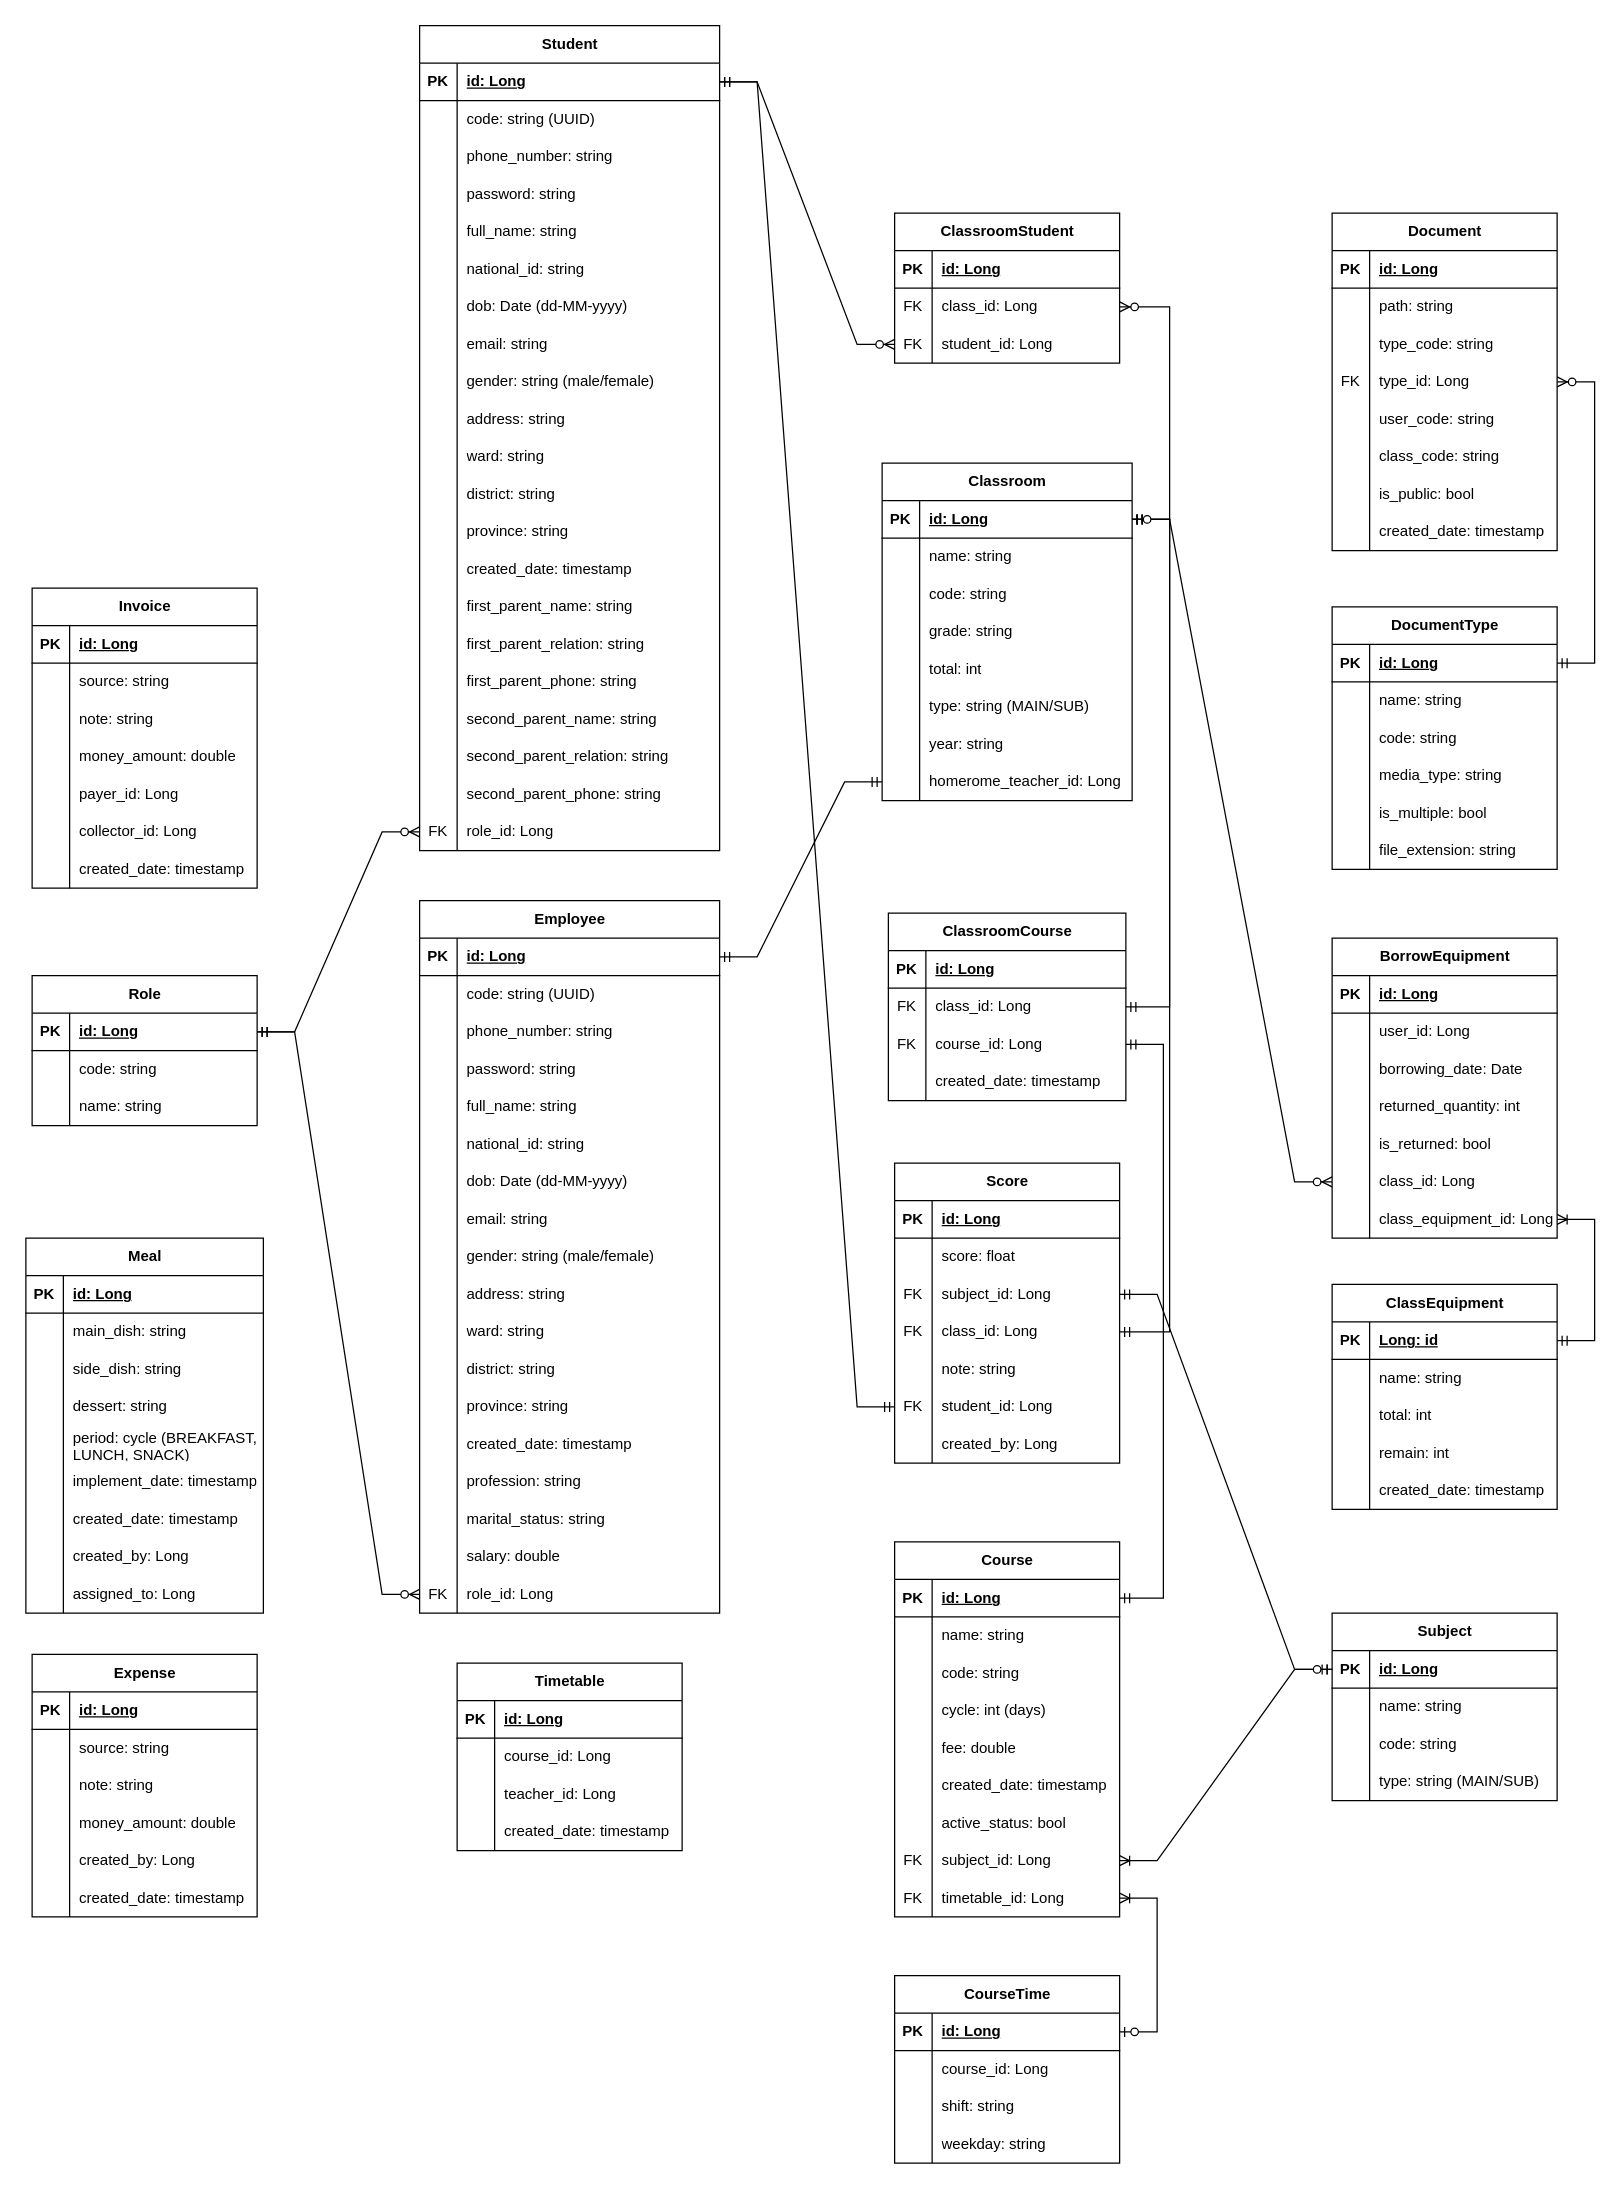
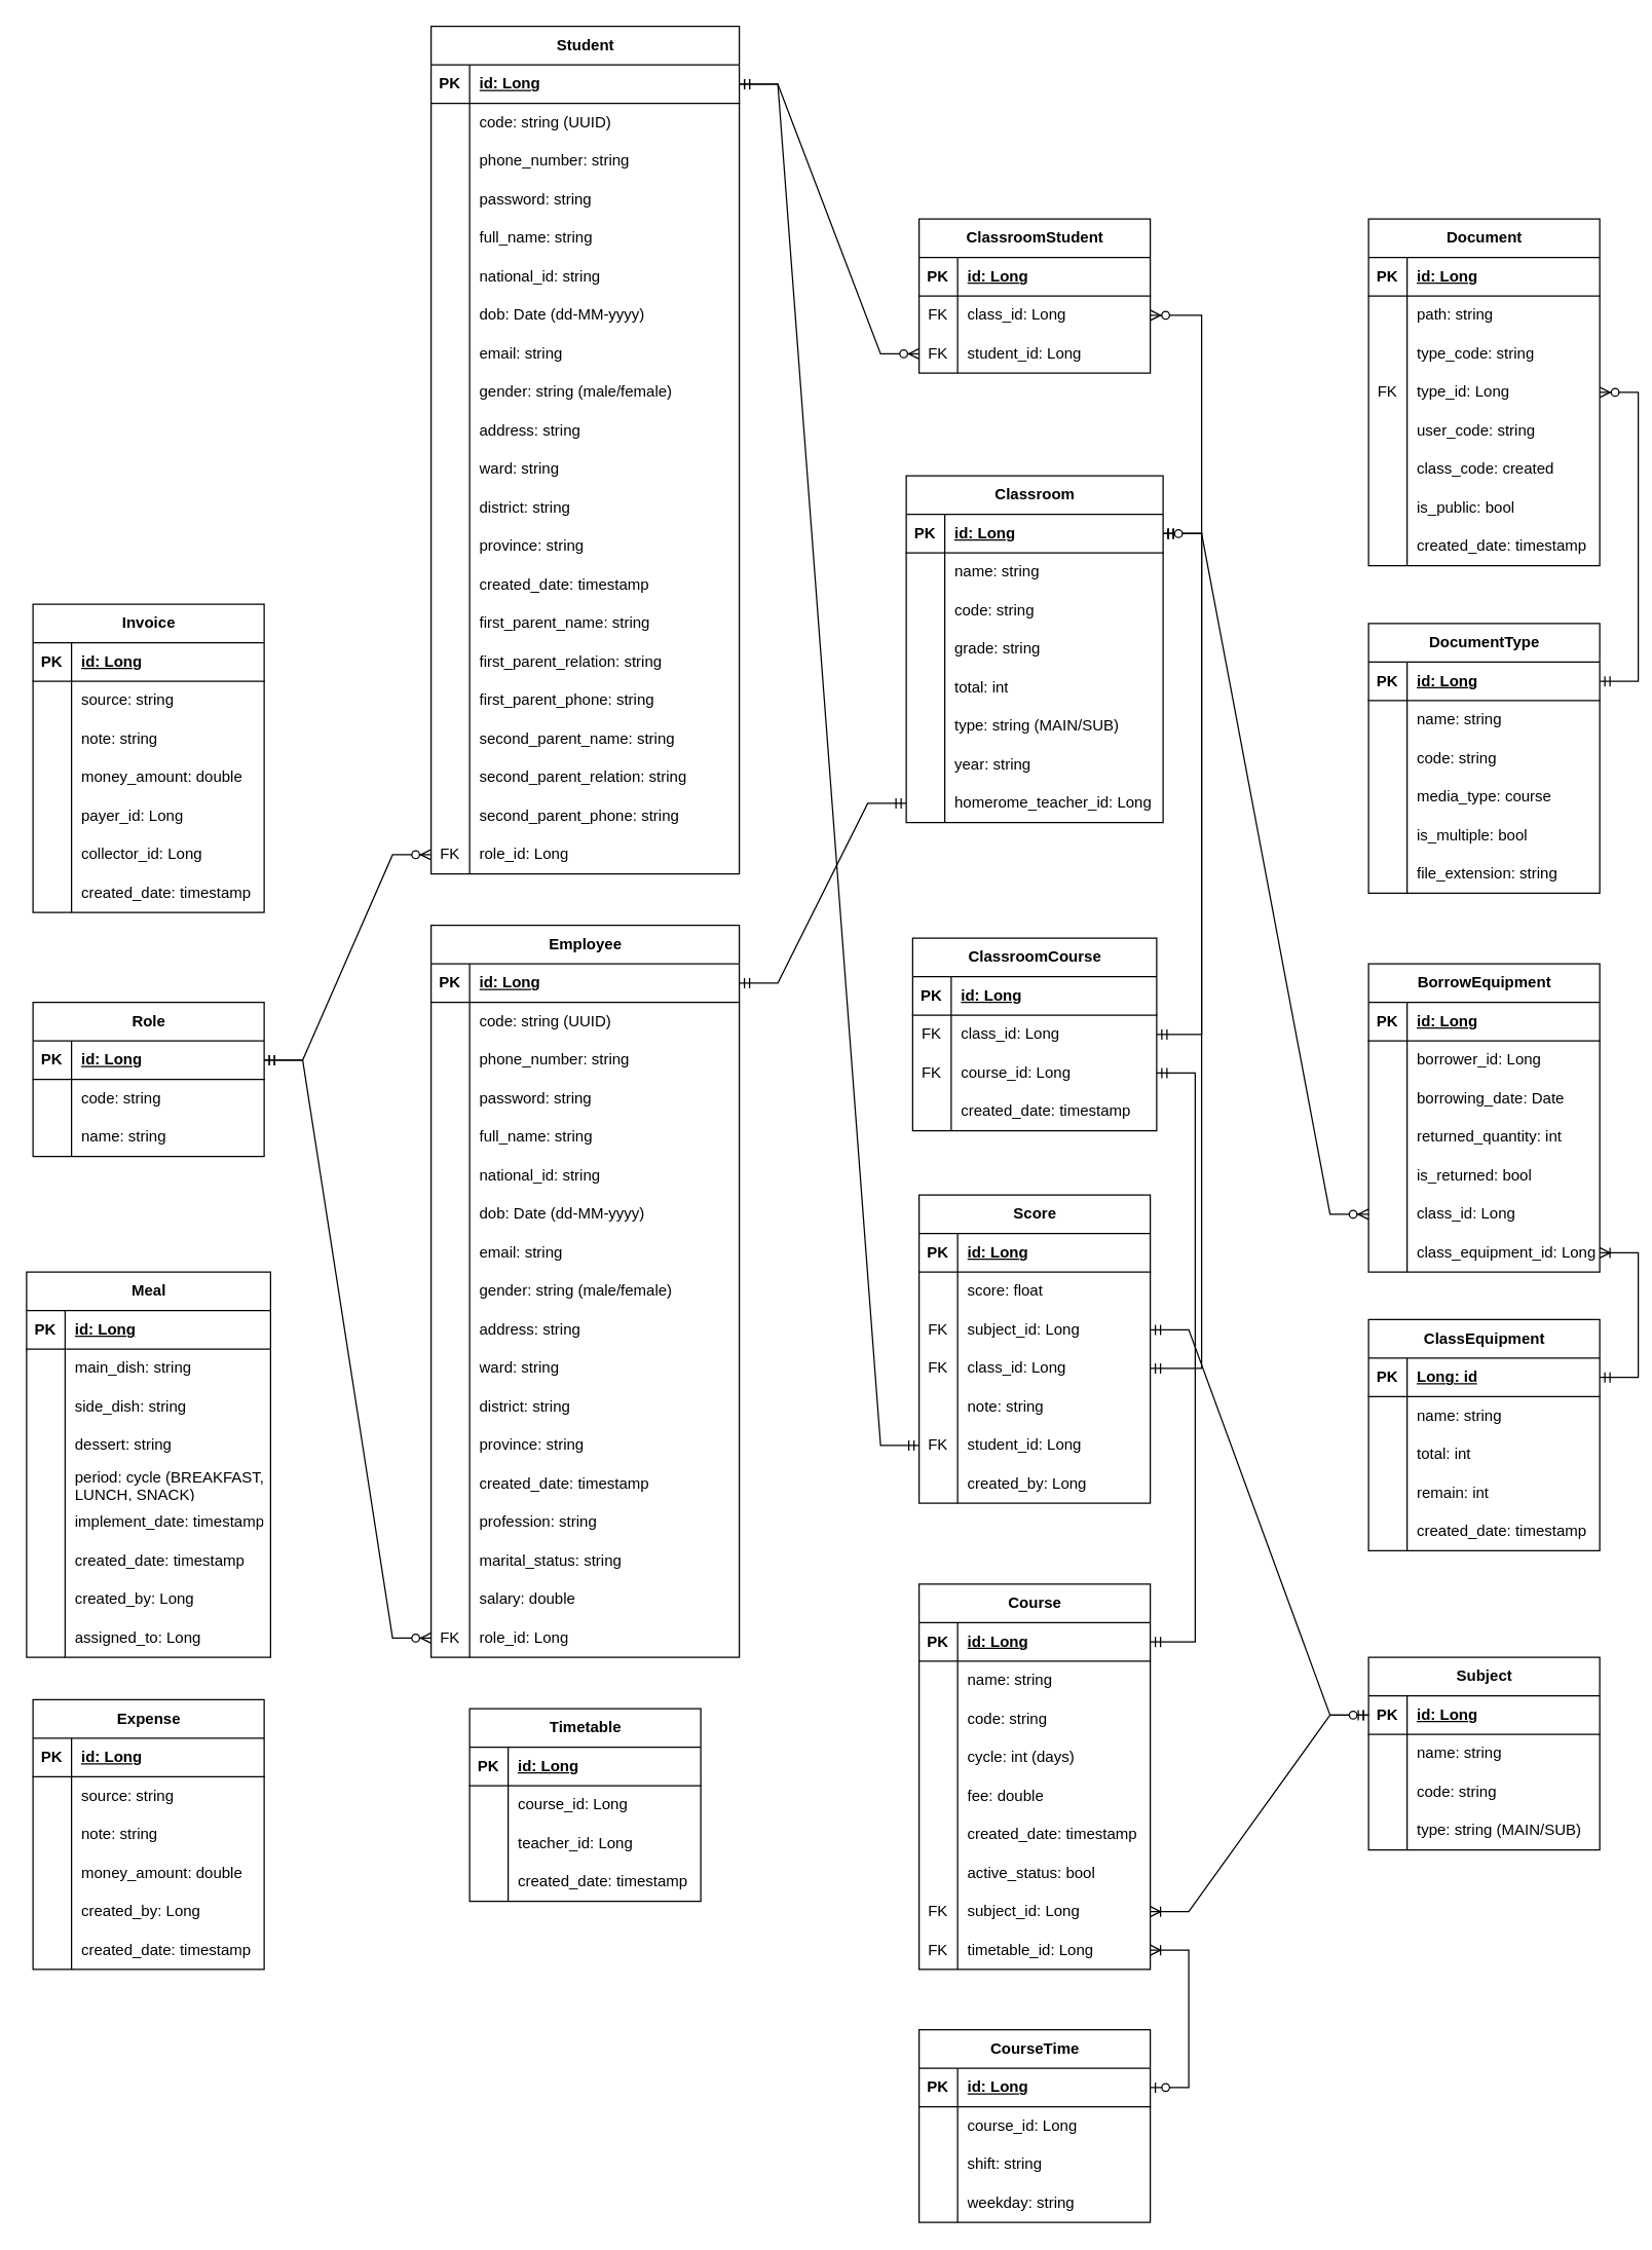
- <mxCell id="176" value="class_code: string" style="shape=partialRectangle;connectable=0;fillColor=none;top=0;left=0;bottom=0;right=0;align=left;spacingLeft=6;overflow=hidden;whiteSpace=wrap;html=1;" parent="174" vertex="1"><mxGeometry x="30" width="150" height="30" as="geometry"><mxRectangle width="150" height="30" as="alternateBounds" /></mxGeometry></mxCell>
+ <mxCell id="176" value="class_code: created" style="shape=partialRectangle;connectable=0;fillColor=none;top=0;left=0;bottom=0;right=0;align=left;spacingLeft=6;overflow=hidden;whiteSpace=wrap;html=1;" parent="174" vertex="1"><mxGeometry x="30" width="150" height="30" as="geometry"><mxRectangle width="150" height="30" as="alternateBounds" /></mxGeometry></mxCell>
- <mxCell id="195" value="media_type: string" style="shape=partialRectangle;connectable=0;fillColor=none;top=0;left=0;bottom=0;right=0;align=left;spacingLeft=6;overflow=hidden;whiteSpace=wrap;html=1;" parent="193" vertex="1"><mxGeometry x="30" width="150" height="30" as="geometry"><mxRectangle width="150" height="30" as="alternateBounds" /></mxGeometry></mxCell>
+ <mxCell id="195" value="media_type: course" style="shape=partialRectangle;connectable=0;fillColor=none;top=0;left=0;bottom=0;right=0;align=left;spacingLeft=6;overflow=hidden;whiteSpace=wrap;html=1;" parent="193" vertex="1"><mxGeometry x="30" width="150" height="30" as="geometry"><mxRectangle width="150" height="30" as="alternateBounds" /></mxGeometry></mxCell>
- <mxCell id="335" value="user_id: Long" style="shape=partialRectangle;connectable=0;fillColor=none;top=0;left=0;bottom=0;right=0;align=left;spacingLeft=6;overflow=hidden;whiteSpace=wrap;html=1;" parent="333" vertex="1"><mxGeometry x="30" width="150" height="30" as="geometry"><mxRectangle width="150" height="30" as="alternateBounds" /></mxGeometry></mxCell>
+ <mxCell id="335" value="borrower_id: Long" style="shape=partialRectangle;connectable=0;fillColor=none;top=0;left=0;bottom=0;right=0;align=left;spacingLeft=6;overflow=hidden;whiteSpace=wrap;html=1;" parent="333" vertex="1"><mxGeometry x="30" width="150" height="30" as="geometry"><mxRectangle width="150" height="30" as="alternateBounds" /></mxGeometry></mxCell>
